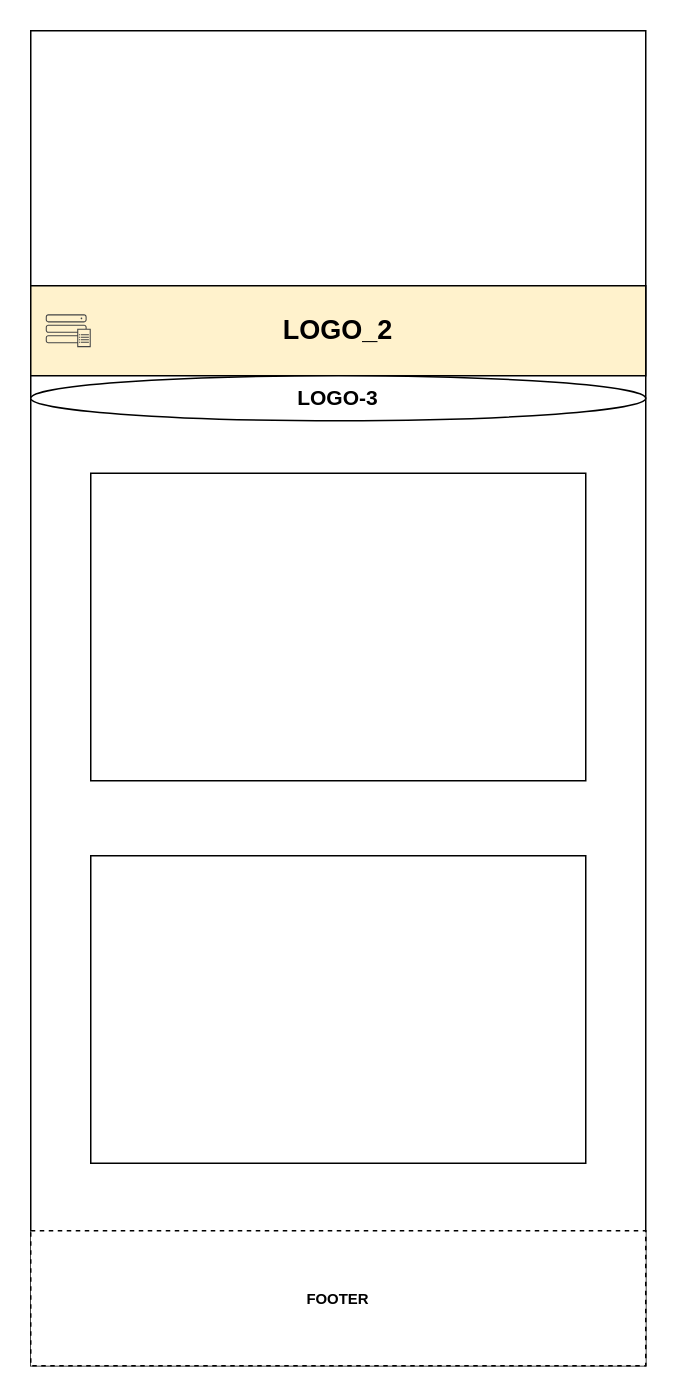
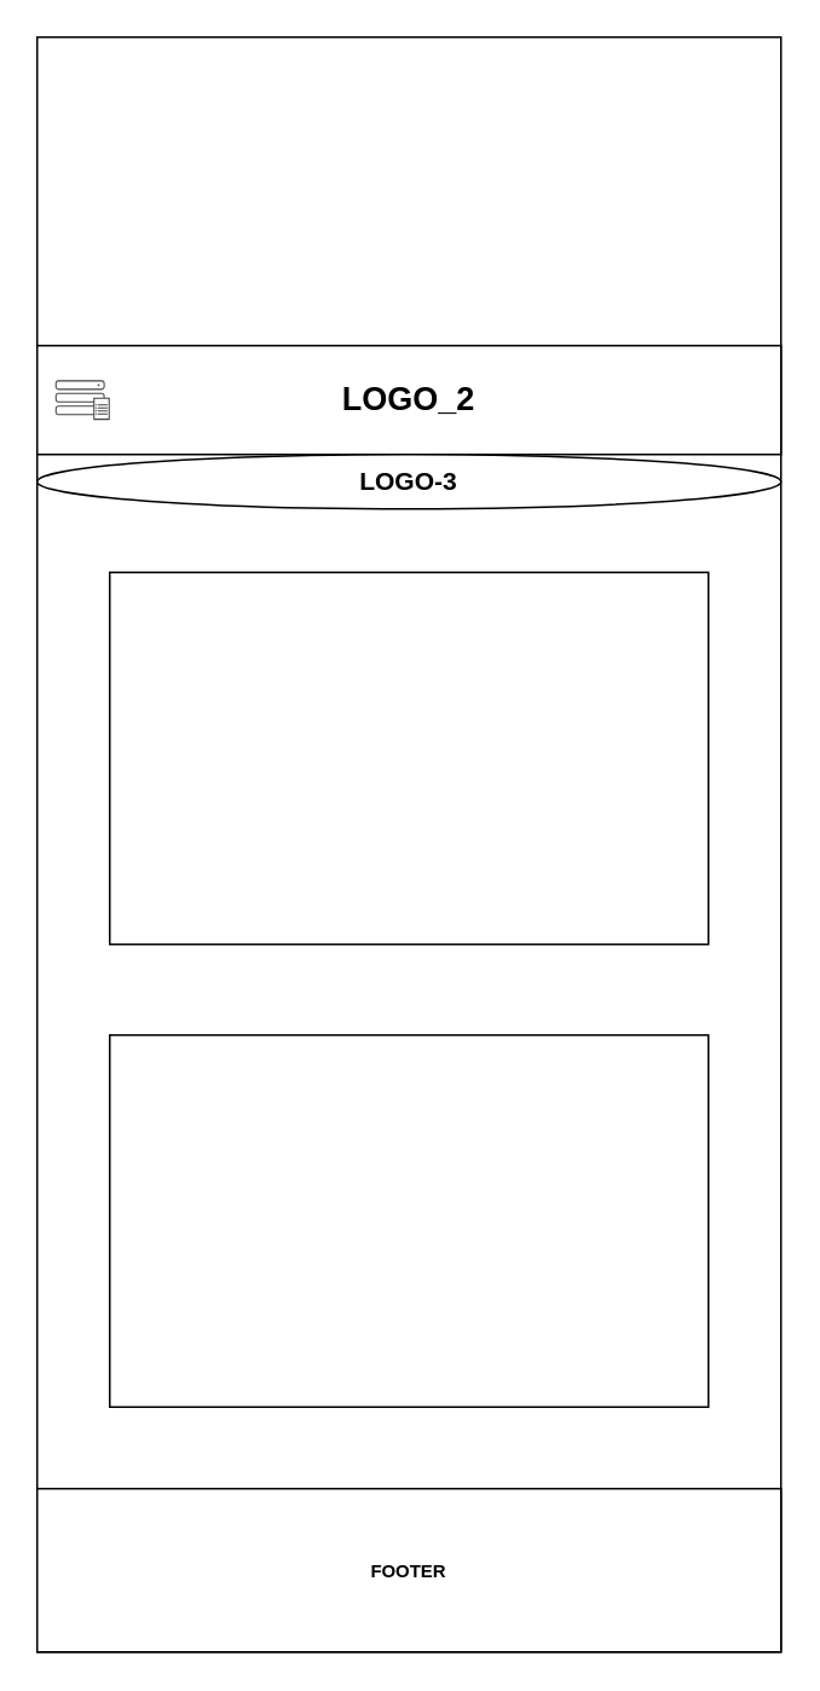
- <mxCell id="3" value="&lt;h2&gt;LOGO_2&lt;/h2&gt;" style="rounded=0;whiteSpace=wrap;html=1;fillColor=#fff2cc;" vertex="1" parent="1"><mxGeometry x="20" y="190" width="410" height="60" as="geometry" /></mxCell>
+ <mxCell id="3" value="&lt;h2&gt;LOGO_2&lt;/h2&gt;" style="rounded=0;whiteSpace=wrap;html=1;" vertex="1" parent="1"><mxGeometry x="20" y="190" width="410" height="60" as="geometry" /></mxCell>
- <mxCell id="9" value="&lt;h5&gt;FOOTER&lt;/h5&gt;" style="rounded=0;whiteSpace=wrap;html=1;dashed=1;" vertex="1" parent="1"><mxGeometry x="20" y="820" width="410" height="90" as="geometry" /></mxCell>
+ <mxCell id="9" value="&lt;h5&gt;FOOTER&lt;/h5&gt;" style="rounded=0;whiteSpace=wrap;html=1;" vertex="1" parent="1"><mxGeometry x="20" y="820" width="410" height="90" as="geometry" /></mxCell>
